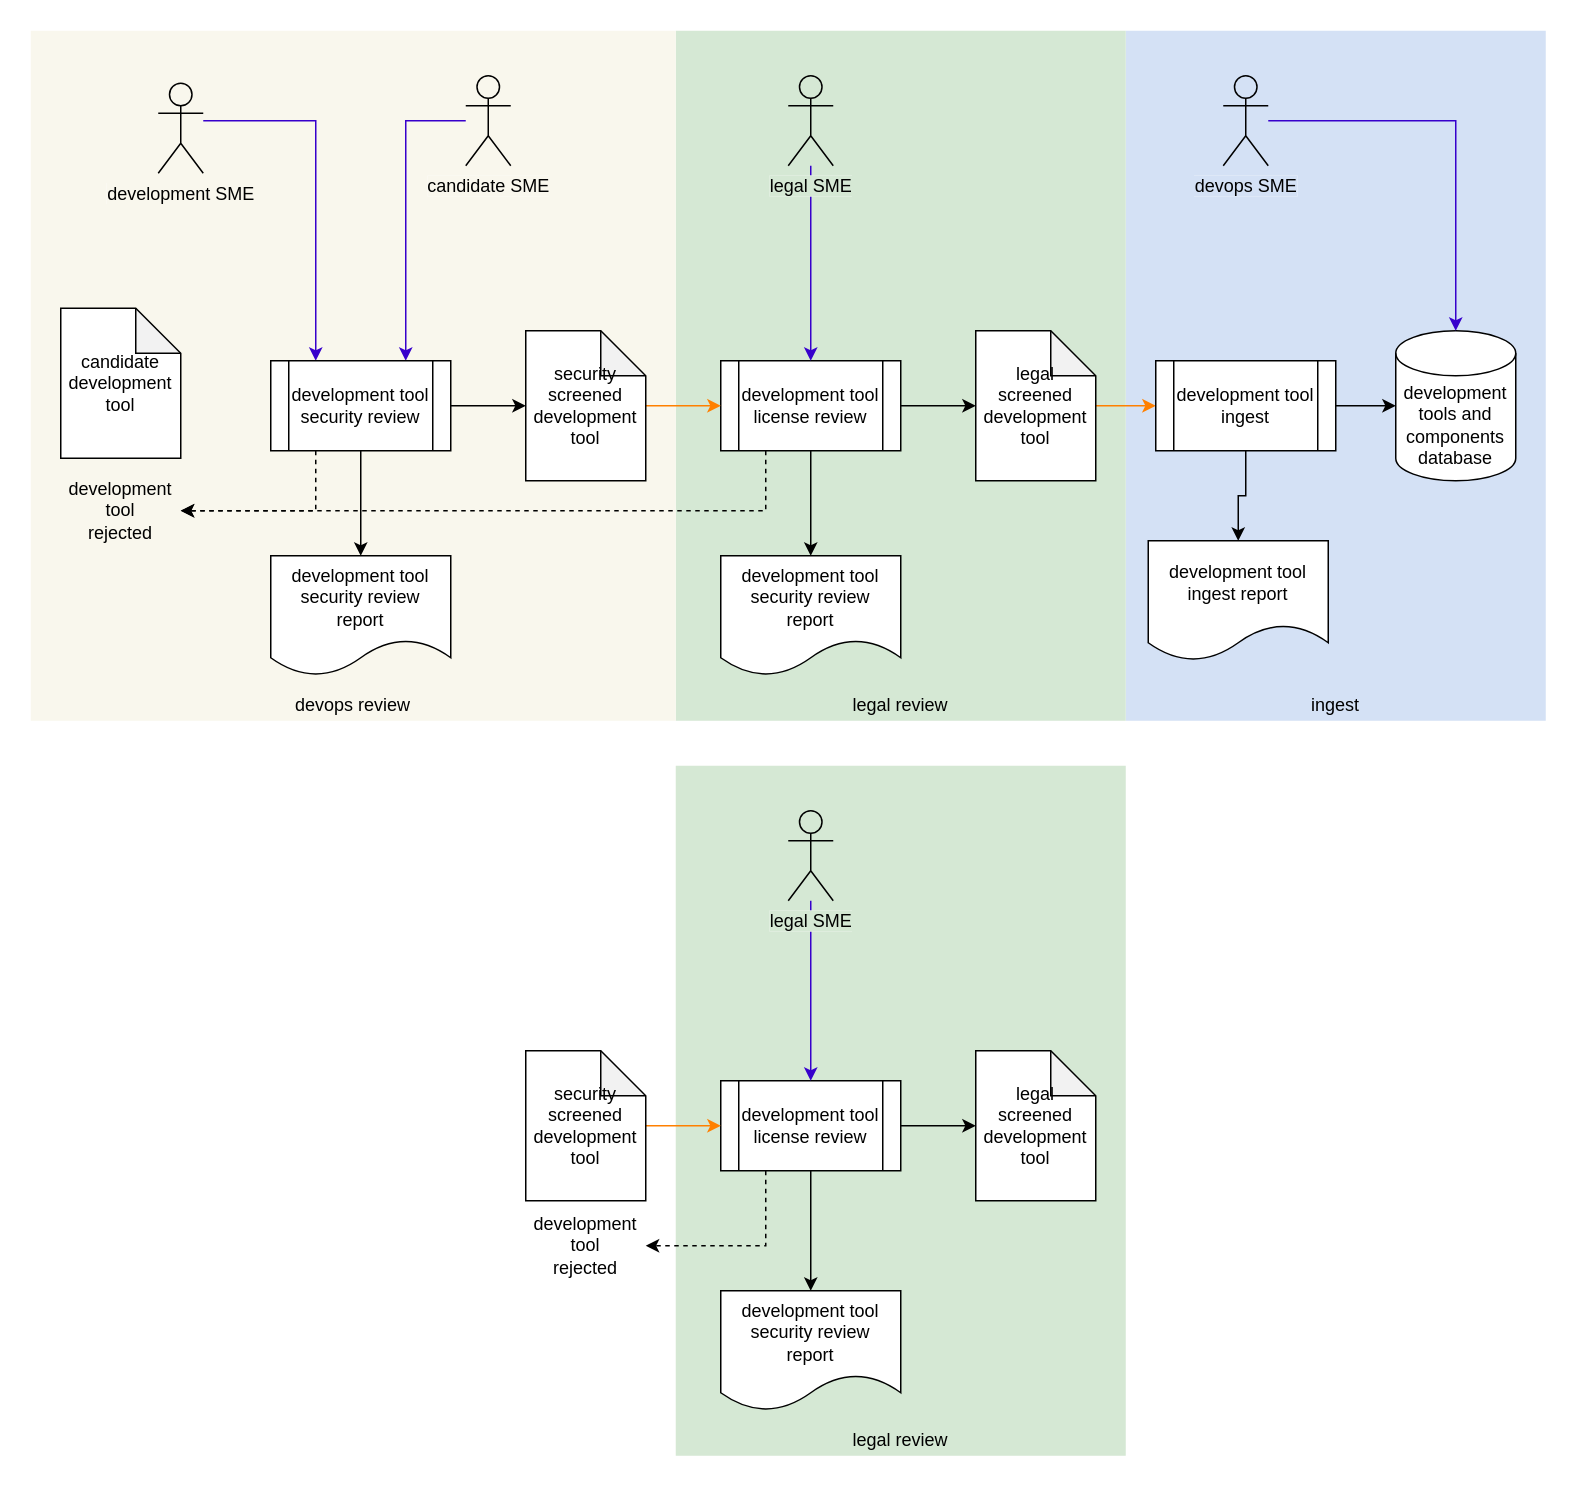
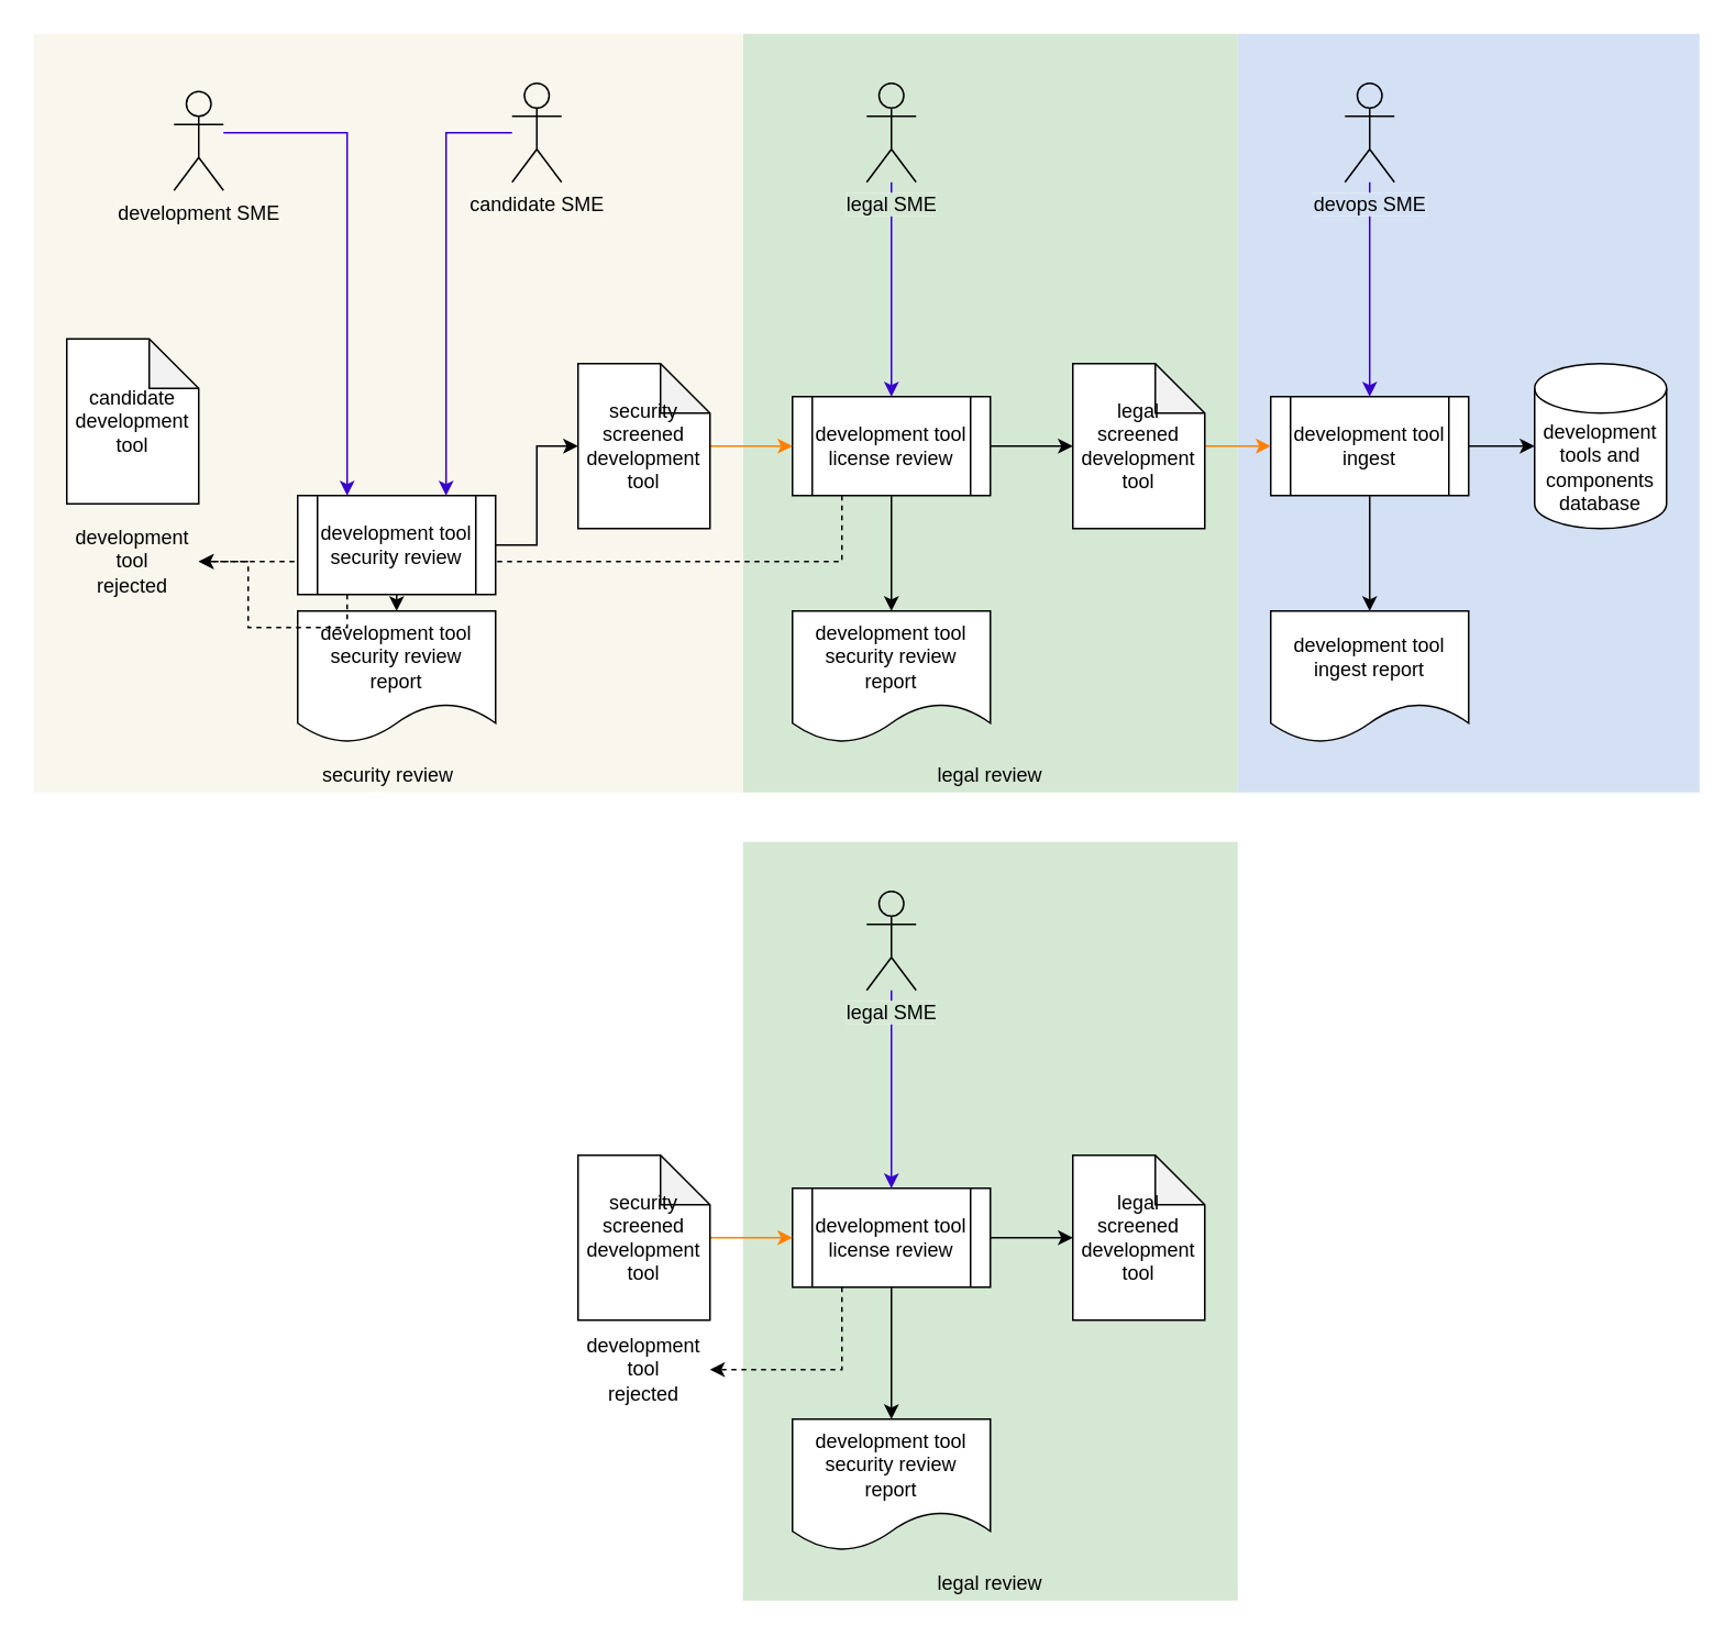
- <mxCell id="32" style="edgeStyle=orthogonalEdgeStyle;rounded=0;orthogonalLoop=1;jettySize=auto;html=1;fillColor=#6a00ff;strokeColor=#3700CC;" parent="1" source="33" target="3" edge="1"><mxGeometry relative="1" as="geometry" /></mxCell>
+ <mxCell id="32" style="edgeStyle=orthogonalEdgeStyle;rounded=0;orthogonalLoop=1;jettySize=auto;html=1;fillColor=#6a00ff;strokeColor=#3700CC;" parent="1" source="33" target="21" edge="1"><mxGeometry relative="1" as="geometry" /></mxCell>
- <mxCell id="24" value="development tool security review" style="shape=process;whiteSpace=wrap;html=1;backgroundOutline=1;" parent="1" vertex="1"><mxGeometry x="180" y="240" width="120" height="60" as="geometry" /></mxCell>
+ <mxCell id="24" value="development tool security review" style="shape=process;whiteSpace=wrap;html=1;backgroundOutline=1;" parent="1" vertex="1"><mxGeometry x="180" y="300" width="120" height="60" as="geometry" /></mxCell>
- <mxCell id="36" value="development tool ingest report" style="shape=document;whiteSpace=wrap;html=1;boundedLbl=1;" parent="1" vertex="1"><mxGeometry x="765" y="360" width="120" height="80" as="geometry" /></mxCell>
+ <mxCell id="36" value="development tool ingest report" style="shape=document;whiteSpace=wrap;html=1;boundedLbl=1;" parent="1" vertex="1"><mxGeometry x="770" y="370" width="120" height="80" as="geometry" /></mxCell>
- <mxCell id="25" value="devops review" style="text;html=1;strokeColor=none;fillColor=none;align=center;verticalAlign=middle;whiteSpace=wrap;rounded=0;" parent="1" vertex="1"><mxGeometry x="20" y="460" width="430" height="20" as="geometry" /></mxCell>
+ <mxCell id="25" value="security review" style="text;html=1;strokeColor=none;fillColor=none;align=center;verticalAlign=middle;whiteSpace=wrap;rounded=0;" parent="1" vertex="1"><mxGeometry x="20" y="460" width="430" height="20" as="geometry" /></mxCell>
- <mxCell id="27" value="ingest" style="text;html=1;strokeColor=none;fillColor=none;align=center;verticalAlign=middle;whiteSpace=wrap;rounded=0;" parent="1" vertex="1"><mxGeometry x="750" y="460" width="280" height="20" as="geometry" /></mxCell>
